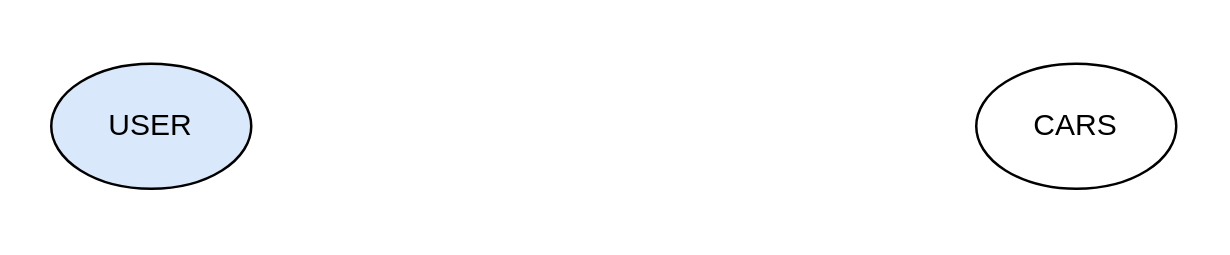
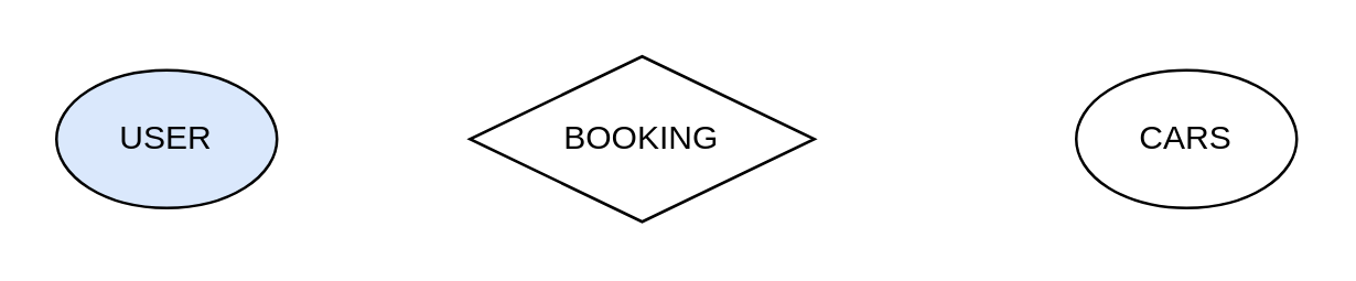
+ <mxCell id="4" value="BOOKING" style="rhombus;whiteSpace=wrap;html=1;" vertex="1" parent="1"><mxGeometry x="170" y="20" width="125" height="60" as="geometry" /></mxCell>
